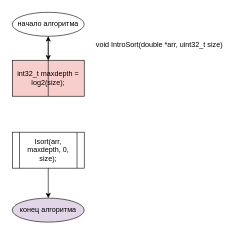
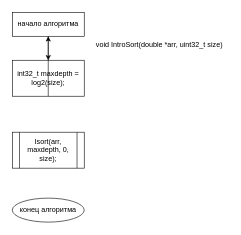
- <mxCell id="2" value="начало алгоритма" style="ellipse;whiteSpace=wrap;html=1;" vertex="1" parent="1"><mxGeometry x="20" y="20" width="120" height="40" as="geometry" /></mxCell>
+ <mxCell id="2" value="начало алгоритма" style="whiteSpace=wrap;html=1;rounded=0;" vertex="1" parent="1"><mxGeometry x="20" y="20" width="120" height="40" as="geometry" /></mxCell>
- <mxCell id="6" value="int32_t maxdepth = log2(size);" style="rounded=0;whiteSpace=wrap;html=1;fillColor=#f8cecc;" vertex="1" parent="1"><mxGeometry x="20" y="100" width="120" height="60" as="geometry" /></mxCell>
+ <mxCell id="6" value="int32_t maxdepth = log2(size);" style="rounded=0;whiteSpace=wrap;html=1;" vertex="1" parent="1"><mxGeometry x="20" y="100" width="120" height="60" as="geometry" /></mxCell>
- <mxCell id="8" value="" style="endArrow=classic;html=1;exitX=0.5;exitY=1;exitDx=0;exitDy=0;entryX=0.5;entryY=0;entryDx=0;entryDy=0;" edge="1" parent="1" source="5" target="3"><mxGeometry width="50" height="50" relative="1" as="geometry"><mxPoint x="160" y="400" as="sourcePoint" /><mxPoint x="210" y="350" as="targetPoint" /></mxGeometry></mxCell>
- <mxCell id="3" value="конец алгоритма" style="ellipse;whiteSpace=wrap;html=1;fillColor=#e1d5e7;" vertex="1" parent="1"><mxGeometry x="20" y="330" width="120" height="40" as="geometry" /></mxCell>
+ <mxCell id="3" value="конец алгоритма" style="ellipse;whiteSpace=wrap;html=1;" vertex="1" parent="1"><mxGeometry x="20" y="330" width="120" height="40" as="geometry" /></mxCell>
